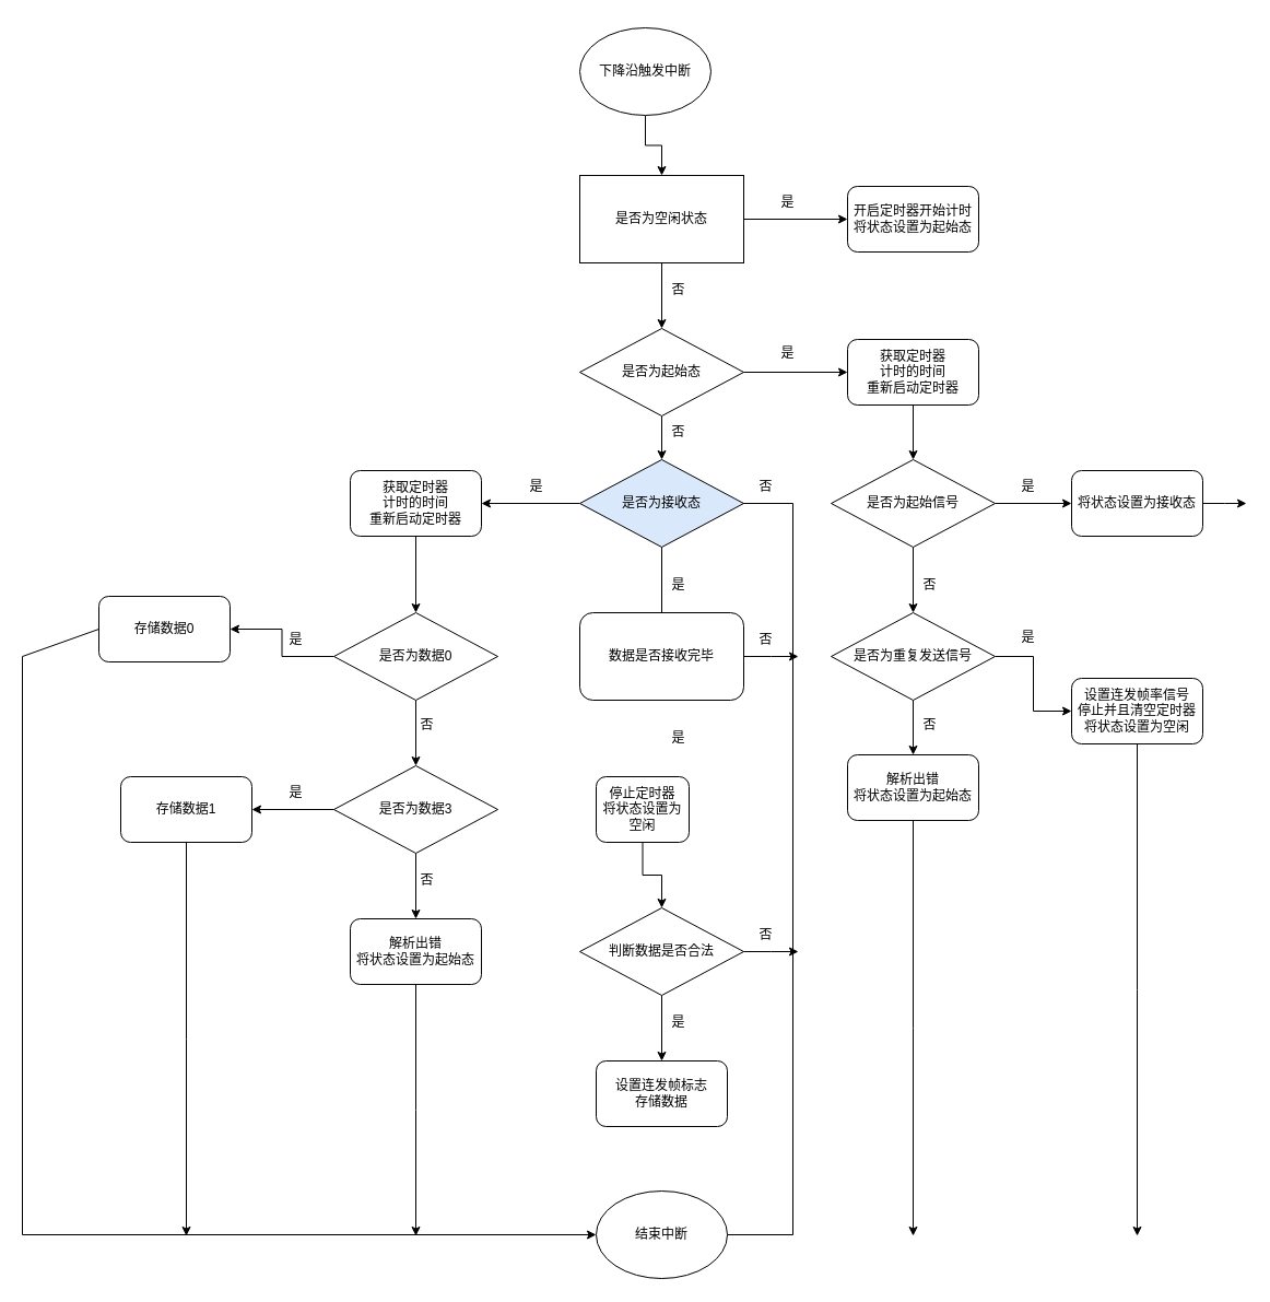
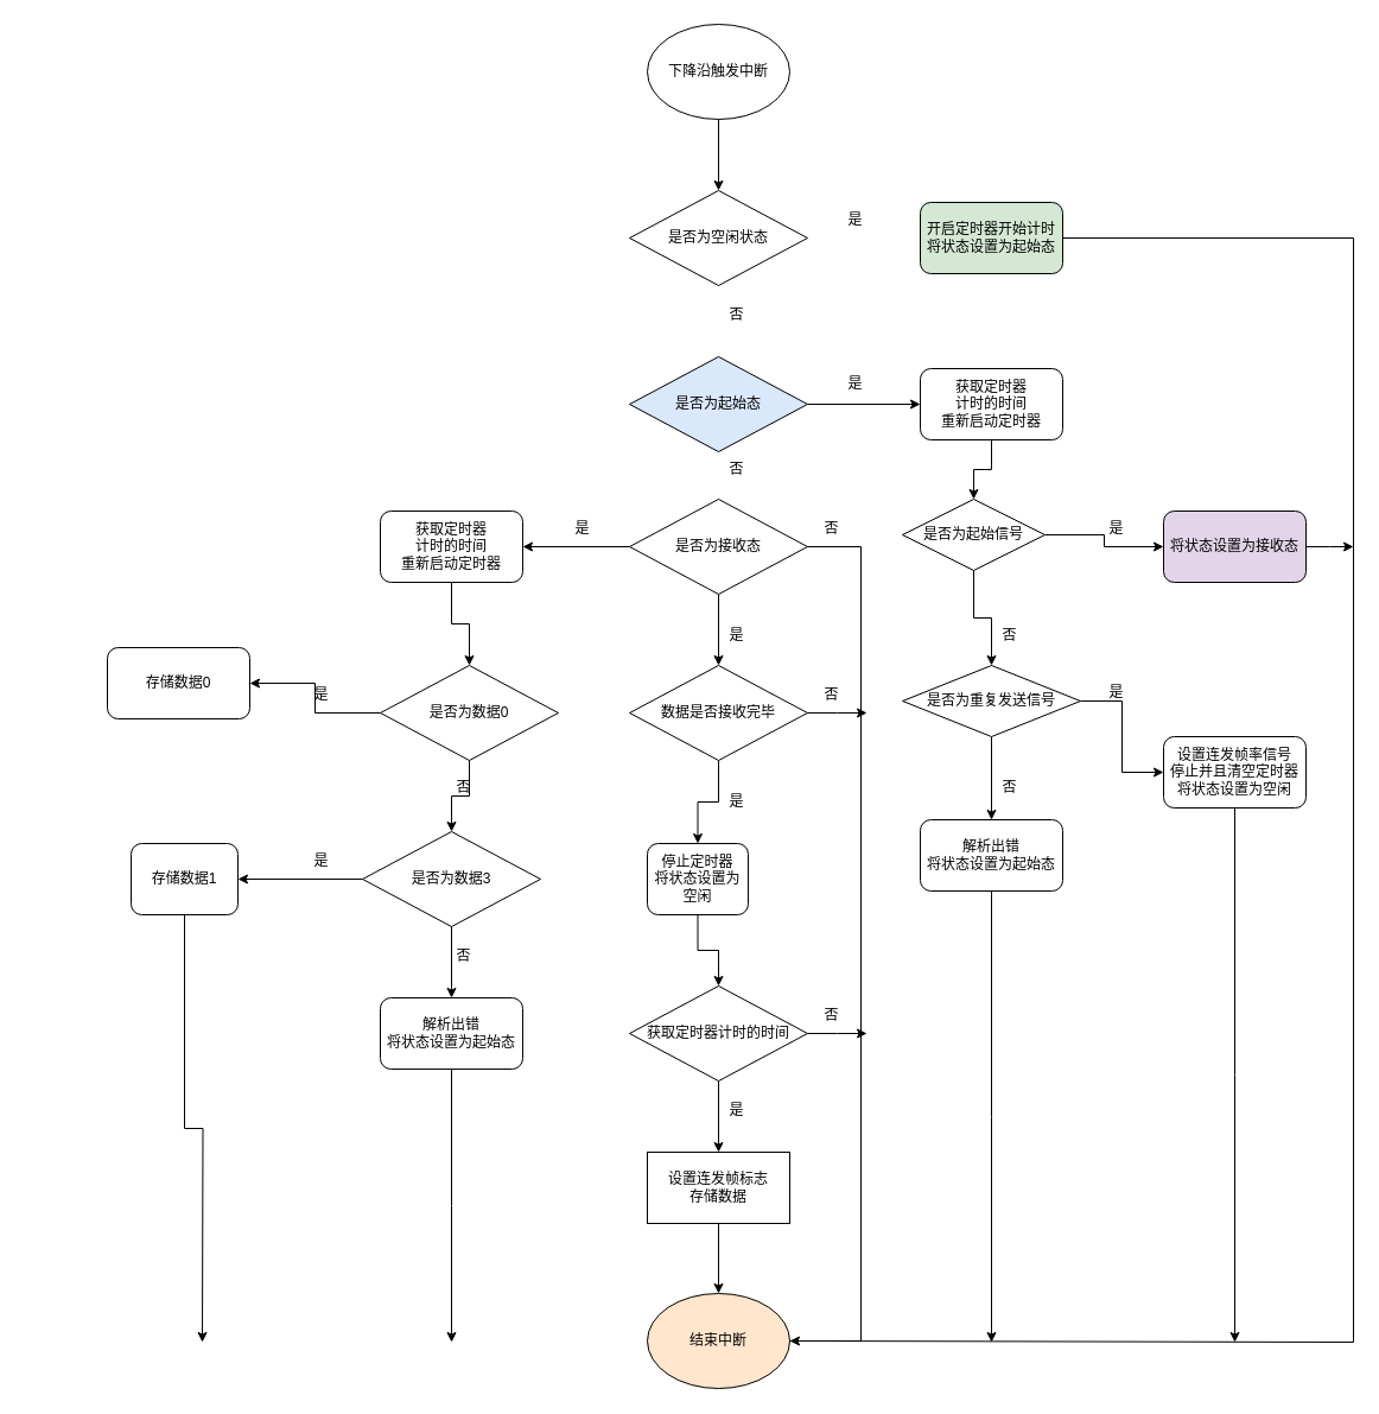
- <mxCell id="68" value="下降沿触发中断" style="ellipse;whiteSpace=wrap;html=1;" vertex="1" parent="1"><mxGeometry x="530" y="25" width="120" height="80" as="geometry" /></mxCell>
+ <mxCell id="68" value="下降沿触发中断" style="ellipse;whiteSpace=wrap;html=1;" vertex="1" parent="1"><mxGeometry x="545" y="20" width="120" height="80" as="geometry" /></mxCell>
- <mxCell id="4" value="是否为空闲状态" style="whiteSpace=wrap;html=1;rounded=0;" vertex="1" parent="1"><mxGeometry x="530" y="160" width="150" height="80" as="geometry" /></mxCell>
+ <mxCell id="4" value="是否为空闲状态" style="rhombus;whiteSpace=wrap;html=1;" vertex="1" parent="1"><mxGeometry x="530" y="160" width="150" height="80" as="geometry" /></mxCell>
- <mxCell id="2" value="" style="edgeStyle=orthogonalEdgeStyle;rounded=0;orthogonalLoop=1;jettySize=auto;html=1;entryX=0;entryY=0.5;entryDx=0;entryDy=0;" edge="1" parent="1" source="4" target="64"><mxGeometry relative="1" as="geometry"><mxPoint x="760" y="200" as="targetPoint" /></mxGeometry></mxCell>
- <mxCell id="64" value="开启定时器开始计时&lt;br style=&quot;border-color: var(--border-color);&quot;&gt;将状态设置为起始态" style="rounded=1;whiteSpace=wrap;html=1;" vertex="1" parent="1"><mxGeometry x="775" y="170" width="120" height="60" as="geometry" /></mxCell>
+ <mxCell id="64" value="开启定时器开始计时&lt;br style=&quot;border-color: var(--border-color);&quot;&gt;将状态设置为起始态" style="rounded=1;whiteSpace=wrap;html=1;fillColor=#d5e8d4;" vertex="1" parent="1"><mxGeometry x="775" y="170" width="120" height="60" as="geometry" /></mxCell>
- <mxCell id="3" value="" style="edgeStyle=orthogonalEdgeStyle;rounded=0;orthogonalLoop=1;jettySize=auto;html=1;" edge="1" parent="1" source="4" target="8"><mxGeometry relative="1" as="geometry" /></mxCell>
- <mxCell id="8" value="是否为起始态" style="rhombus;whiteSpace=wrap;html=1;" vertex="1" parent="1"><mxGeometry x="530" y="300" width="150" height="80" as="geometry" /></mxCell>
+ <mxCell id="8" value="是否为起始态" style="rhombus;whiteSpace=wrap;html=1;fillColor=#dae8fc;" vertex="1" parent="1"><mxGeometry x="530" y="300" width="150" height="80" as="geometry" /></mxCell>
- <mxCell id="7" value="" style="edgeStyle=orthogonalEdgeStyle;rounded=0;orthogonalLoop=1;jettySize=auto;html=1;" edge="1" parent="1" source="8" target="31"><mxGeometry relative="1" as="geometry" /></mxCell>
- <mxCell id="31" value="是否为接收态" style="rhombus;whiteSpace=wrap;html=1;fillColor=#dae8fc;" vertex="1" parent="1"><mxGeometry x="530" y="420" width="150" height="80" as="geometry" /></mxCell>
+ <mxCell id="31" value="是否为接收态" style="rhombus;whiteSpace=wrap;html=1;" vertex="1" parent="1"><mxGeometry x="530" y="420" width="150" height="80" as="geometry" /></mxCell>
- <mxCell id="15" value="是否为起始信号" style="rhombus;whiteSpace=wrap;html=1;" vertex="1" parent="1"><mxGeometry x="760" y="420" width="150" height="80" as="geometry" /></mxCell>
+ <mxCell id="15" value="是否为起始信号" style="rhombus;whiteSpace=wrap;html=1;" vertex="1" parent="1"><mxGeometry x="760" y="420" width="120" height="60" as="geometry" /></mxCell>
- <mxCell id="17" value="将状态设置为接收态" style="rounded=1;whiteSpace=wrap;html=1;" vertex="1" parent="1"><mxGeometry x="980" y="430" width="120" height="60" as="geometry" /></mxCell>
+ <mxCell id="17" value="将状态设置为接收态" style="rounded=1;whiteSpace=wrap;html=1;fillColor=#e1d5e7;" vertex="1" parent="1"><mxGeometry x="980" y="430" width="120" height="60" as="geometry" /></mxCell>
- <mxCell id="29" value="" style="edgeStyle=orthogonalEdgeStyle;rounded=0;orthogonalLoop=1;jettySize=auto;html=1;endArrow=none;" edge="1" parent="1" source="31" target="52"><mxGeometry relative="1" as="geometry" /></mxCell>
+ <mxCell id="29" value="" style="edgeStyle=orthogonalEdgeStyle;rounded=0;orthogonalLoop=1;jettySize=auto;html=1;" edge="1" parent="1" source="31" target="52"><mxGeometry relative="1" as="geometry" /></mxCell>
- <mxCell id="36" value="是否为数据0" style="rhombus;whiteSpace=wrap;html=1;" vertex="1" parent="1"><mxGeometry x="305" y="560" width="150" height="80" as="geometry" /></mxCell>
+ <mxCell id="36" value="是否为数据0" style="rhombus;whiteSpace=wrap;html=1;" vertex="1" parent="1"><mxGeometry x="320" y="560" width="150" height="80" as="geometry" /></mxCell>
- <mxCell id="52" value="数据是否接收完毕" style="whiteSpace=wrap;html=1;rounded=1;" vertex="1" parent="1"><mxGeometry x="530" y="560" width="150" height="80" as="geometry" /></mxCell>
+ <mxCell id="52" value="数据是否接收完毕" style="rhombus;whiteSpace=wrap;html=1;" vertex="1" parent="1"><mxGeometry x="530" y="560" width="150" height="80" as="geometry" /></mxCell>
- <mxCell id="21" value="是否为重复发送信号" style="rhombus;whiteSpace=wrap;html=1;" vertex="1" parent="1"><mxGeometry x="760" y="560" width="150" height="80" as="geometry" /></mxCell>
+ <mxCell id="21" value="是否为重复发送信号" style="rhombus;whiteSpace=wrap;html=1;" vertex="1" parent="1"><mxGeometry x="760" y="560" width="150" height="60" as="geometry" /></mxCell>
+ <mxCell id="50" value="" style="edgeStyle=orthogonalEdgeStyle;rounded=0;orthogonalLoop=1;jettySize=auto;html=1;" edge="1" parent="1" source="52" target="55"><mxGeometry relative="1" as="geometry" /></mxCell>
- <mxCell id="44" value="存储数据1" style="rounded=1;whiteSpace=wrap;html=1;" vertex="1" parent="1"><mxGeometry x="110" y="710" width="120" height="60" as="geometry" /></mxCell>
+ <mxCell id="44" value="存储数据1" style="rounded=1;whiteSpace=wrap;html=1;" vertex="1" parent="1"><mxGeometry x="110" y="710" width="90" height="60" as="geometry" /></mxCell>
+ <mxCell id="63" style="edgeStyle=orthogonalEdgeStyle;rounded=0;orthogonalLoop=1;jettySize=auto;html=1;entryX=1;entryY=0.5;entryDx=0;entryDy=0;" edge="1" parent="1" source="64" target="66"><mxGeometry relative="1" as="geometry"><mxPoint x="1040" y="1130" as="targetPoint" /><Array as="points"><mxPoint x="1140" y="200" /><mxPoint x="1140" y="1130" /><mxPoint x="665" y="1130" /></Array></mxGeometry></mxCell>
- <mxCell id="58" value="判断数据是否合法" style="rhombus;whiteSpace=wrap;html=1;" vertex="1" parent="1"><mxGeometry x="530" y="830" width="150" height="80" as="geometry" /></mxCell>
+ <mxCell id="58" value="获取定时器计时的时间" style="rhombus;whiteSpace=wrap;html=1;" vertex="1" parent="1"><mxGeometry x="530" y="830" width="150" height="80" as="geometry" /></mxCell>
- <mxCell id="61" value="设置连发帧标志&lt;br&gt;存储数据" style="rounded=1;whiteSpace=wrap;html=1;" vertex="1" parent="1"><mxGeometry x="545" y="970" width="120" height="60" as="geometry" /></mxCell>
+ <mxCell id="61" value="设置连发帧标志&lt;br&gt;存储数据" style="whiteSpace=wrap;html=1;rounded=0;" vertex="1" parent="1"><mxGeometry x="545" y="970" width="120" height="60" as="geometry" /></mxCell>
+ <mxCell id="60" value="" style="edgeStyle=orthogonalEdgeStyle;rounded=0;orthogonalLoop=1;jettySize=auto;html=1;" edge="1" parent="1" source="61" target="66"><mxGeometry relative="1" as="geometry" /></mxCell>
- <mxCell id="69" value="" style="endArrow=classic;html=1;rounded=0;exitX=0;exitY=0.5;exitDx=0;exitDy=0;entryX=0;entryY=0.5;entryDx=0;entryDy=0;" edge="1" parent="1" source="42" target="66"><mxGeometry width="50" height="50" relative="1" as="geometry"><mxPoint x="480" y="800" as="sourcePoint" /><mxPoint x="530" y="750" as="targetPoint" /><Array as="points"><mxPoint x="20" y="600" /><mxPoint x="20" y="1129" /></Array></mxGeometry></mxCell>
- <mxCell id="66" value="结束中断" style="ellipse;whiteSpace=wrap;html=1;" vertex="1" parent="1"><mxGeometry x="545" y="1089" width="120" height="80" as="geometry" /></mxCell>
+ <mxCell id="66" value="结束中断" style="ellipse;whiteSpace=wrap;html=1;fillColor=#ffe6cc;" vertex="1" parent="1"><mxGeometry x="545" y="1089" width="120" height="80" as="geometry" /></mxCell>
